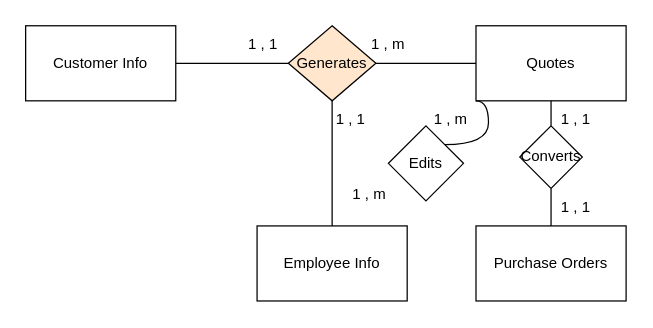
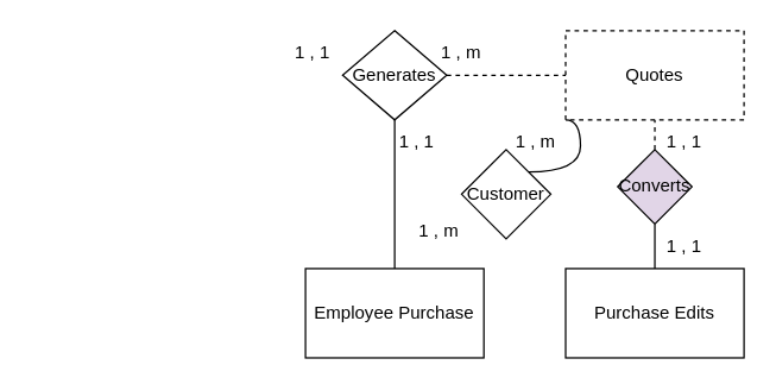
- <mxCell id="3" value="Customer Info" style="rounded=0;whiteSpace=wrap;html=1;" vertex="1" parent="1"><mxGeometry x="20" y="20" width="120" height="60" as="geometry" /></mxCell>
- <mxCell id="2" style="edgeStyle=orthogonalEdgeStyle;rounded=0;orthogonalLoop=1;jettySize=auto;html=1;exitX=1;exitY=0.5;exitDx=0;exitDy=0;entryX=0;entryY=0.5;entryDx=0;entryDy=0;endArrow=none;endFill=0;" edge="1" parent="1" source="3" target="12"><mxGeometry relative="1" as="geometry" /></mxCell>
- <mxCell id="12" value="Generates" style="rhombus;whiteSpace=wrap;html=1;fillColor=#ffe6cc;" vertex="1" parent="1"><mxGeometry x="230" y="20" width="70" height="60" as="geometry" /></mxCell>
+ <mxCell id="12" value="Generates" style="rhombus;whiteSpace=wrap;html=1;" vertex="1" parent="1"><mxGeometry x="230" y="20" width="70" height="60" as="geometry" /></mxCell>
- <mxCell id="11" style="edgeStyle=orthogonalEdgeStyle;rounded=0;orthogonalLoop=1;jettySize=auto;html=1;exitX=1;exitY=0.5;exitDx=0;exitDy=0;entryX=0;entryY=0.5;entryDx=0;entryDy=0;endArrow=none;endFill=0;" edge="1" parent="1" source="12" target="4"><mxGeometry relative="1" as="geometry" /></mxCell>
+ <mxCell id="11" style="edgeStyle=orthogonalEdgeStyle;rounded=0;orthogonalLoop=1;jettySize=auto;html=1;exitX=1;exitY=0.5;exitDx=0;exitDy=0;entryX=0;entryY=0.5;entryDx=0;entryDy=0;endArrow=none;endFill=0;dashed=1;" edge="1" parent="1" source="12" target="4"><mxGeometry relative="1" as="geometry" /></mxCell>
- <mxCell id="4" value="Quotes" style="rounded=0;whiteSpace=wrap;html=1;" vertex="1" parent="1"><mxGeometry x="380" y="20" width="120" height="60" as="geometry" /></mxCell>
+ <mxCell id="4" value="Quotes" style="rounded=0;whiteSpace=wrap;html=1;dashed=1;" vertex="1" parent="1"><mxGeometry x="380" y="20" width="120" height="60" as="geometry" /></mxCell>
- <mxCell id="8" style="edgeStyle=orthogonalEdgeStyle;rounded=0;orthogonalLoop=1;jettySize=auto;html=1;exitX=0.5;exitY=0;exitDx=0;exitDy=0;entryX=0.5;entryY=1;entryDx=0;entryDy=0;endArrow=none;endFill=0;" edge="1" parent="1" source="10" target="4"><mxGeometry relative="1" as="geometry" /></mxCell>
+ <mxCell id="8" style="edgeStyle=orthogonalEdgeStyle;rounded=0;orthogonalLoop=1;jettySize=auto;html=1;exitX=0.5;exitY=0;exitDx=0;exitDy=0;entryX=0.5;entryY=1;entryDx=0;entryDy=0;endArrow=none;endFill=0;dashed=1;" edge="1" parent="1" source="10" target="4"><mxGeometry relative="1" as="geometry" /></mxCell>
- <mxCell id="10" value="Converts" style="rhombus;whiteSpace=wrap;html=1;" vertex="1" parent="1"><mxGeometry x="415" y="100" width="50" height="50" as="geometry" /></mxCell>
+ <mxCell id="10" value="Converts" style="rhombus;whiteSpace=wrap;html=1;fillColor=#e1d5e7;" vertex="1" parent="1"><mxGeometry x="415" y="100" width="50" height="50" as="geometry" /></mxCell>
- <mxCell id="14" value="Edits" style="rhombus;whiteSpace=wrap;html=1;" vertex="1" parent="1"><mxGeometry x="310" y="100" width="60" height="60" as="geometry" /></mxCell>
+ <mxCell id="14" value="Customer" style="rhombus;whiteSpace=wrap;html=1;" vertex="1" parent="1"><mxGeometry x="310" y="100" width="60" height="60" as="geometry" /></mxCell>
- <mxCell id="6" value="Employee Info" style="rounded=0;whiteSpace=wrap;html=1;" vertex="1" parent="1"><mxGeometry x="205" y="180" width="120" height="60" as="geometry" /></mxCell>
+ <mxCell id="6" value="Employee Purchase" style="rounded=0;whiteSpace=wrap;html=1;" vertex="1" parent="1"><mxGeometry x="205" y="180" width="120" height="60" as="geometry" /></mxCell>
- <mxCell id="7" value="Purchase Orders&lt;br&gt;" style="rounded=0;whiteSpace=wrap;html=1;" vertex="1" parent="1"><mxGeometry x="380" y="180" width="120" height="60" as="geometry" /></mxCell>
+ <mxCell id="7" value="Purchase Edits&lt;br&gt;" style="rounded=0;whiteSpace=wrap;html=1;" vertex="1" parent="1"><mxGeometry x="380" y="180" width="120" height="60" as="geometry" /></mxCell>
